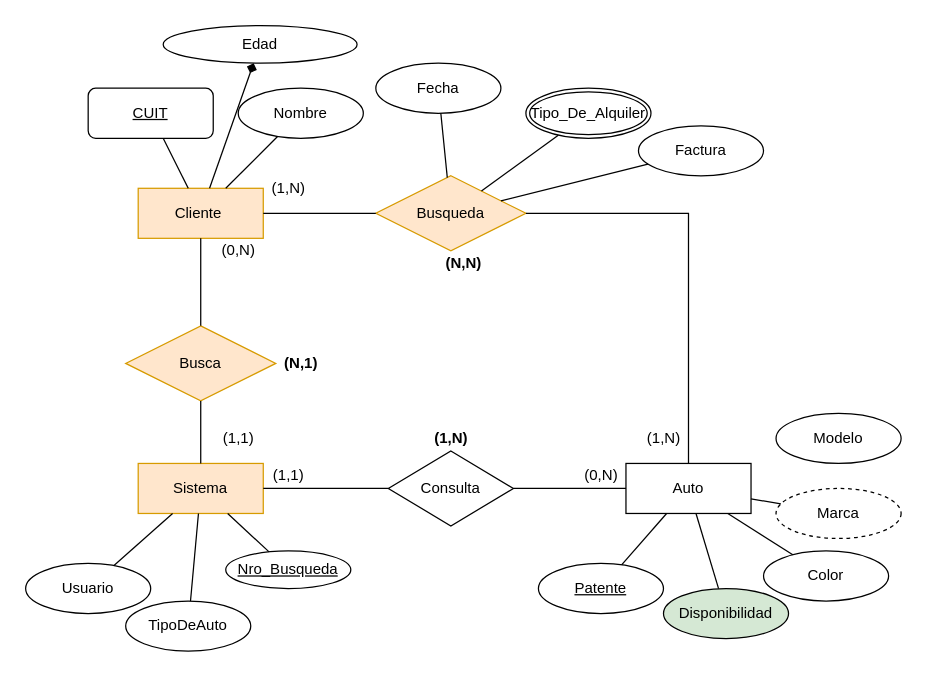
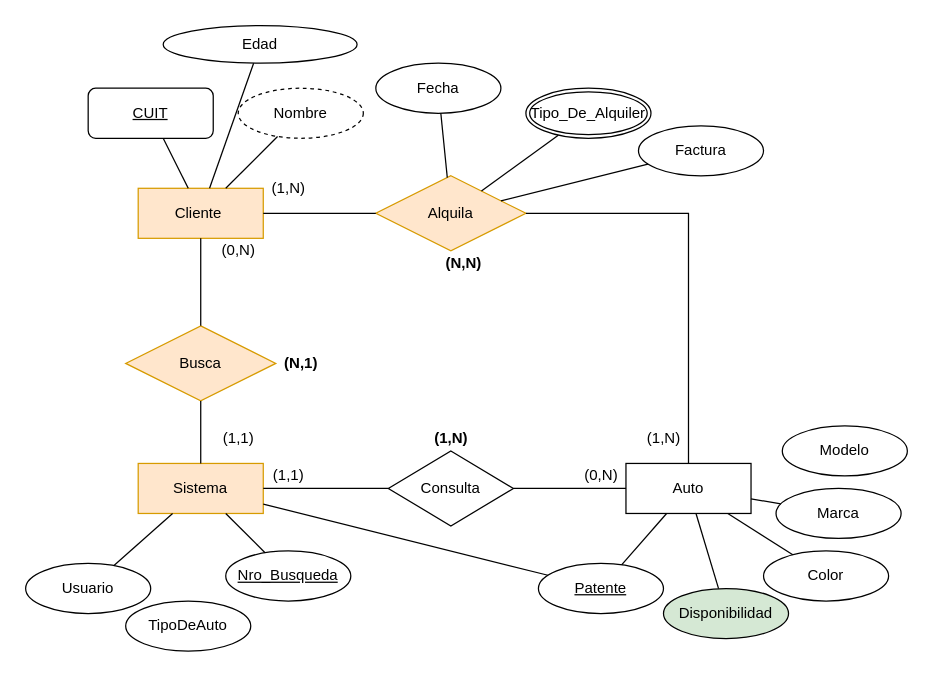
- <mxCell id="36" value="" style="endArrow=diamond;html=1;rounded=0;" edge="1" parent="1" source="2" target="32"><mxGeometry relative="1" as="geometry"><mxPoint x="130" y="210" as="sourcePoint" /><mxPoint x="290" y="210" as="targetPoint" /></mxGeometry></mxCell>
+ <mxCell id="36" value="" style="endArrow=none;html=1;rounded=0;" edge="1" parent="1" source="2" target="32"><mxGeometry relative="1" as="geometry"><mxPoint x="130" y="210" as="sourcePoint" /><mxPoint x="290" y="210" as="targetPoint" /></mxGeometry></mxCell>
- <mxCell id="33" value="Nombre" style="ellipse;whiteSpace=wrap;html=1;align=center;" vertex="1" parent="1"><mxGeometry x="190" y="70" width="100" height="40" as="geometry" /></mxCell>
+ <mxCell id="33" value="Nombre" style="ellipse;whiteSpace=wrap;html=1;align=center;dashed=1;" vertex="1" parent="1"><mxGeometry x="190" y="70" width="100" height="40" as="geometry" /></mxCell>
- <mxCell id="5" value="Busqueda" style="shape=rhombus;perimeter=rhombusPerimeter;whiteSpace=wrap;html=1;align=center;fillColor=#ffe6cc;strokeColor=#d79b00;" vertex="1" parent="1"><mxGeometry x="300" y="140" width="120" height="60" as="geometry" /></mxCell>
+ <mxCell id="5" value="Alquila" style="shape=rhombus;perimeter=rhombusPerimeter;whiteSpace=wrap;html=1;align=center;fillColor=#ffe6cc;strokeColor=#d79b00;" vertex="1" parent="1"><mxGeometry x="300" y="140" width="120" height="60" as="geometry" /></mxCell>
- <mxCell id="23" value="Modelo" style="ellipse;whiteSpace=wrap;html=1;align=center;" vertex="1" parent="1"><mxGeometry x="620" y="330" width="100" height="40" as="geometry" /></mxCell>
+ <mxCell id="23" value="Modelo" style="ellipse;whiteSpace=wrap;html=1;align=center;" vertex="1" parent="1"><mxGeometry x="625" y="340" width="100" height="40" as="geometry" /></mxCell>
- <mxCell id="22" value="Marca" style="ellipse;whiteSpace=wrap;html=1;align=center;dashed=1;" vertex="1" parent="1"><mxGeometry x="620" y="390" width="100" height="40" as="geometry" /></mxCell>
+ <mxCell id="22" value="Marca" style="ellipse;whiteSpace=wrap;html=1;align=center;" vertex="1" parent="1"><mxGeometry x="620" y="390" width="100" height="40" as="geometry" /></mxCell>
- <mxCell id="40" value="" style="endArrow=none;html=1;rounded=0;" edge="1" parent="1" source="7" target="38"><mxGeometry relative="1" as="geometry"><mxPoint x="150" y="370" as="sourcePoint" /><mxPoint x="310" y="370" as="targetPoint" /></mxGeometry></mxCell>
+ <mxCell id="40" value="" style="endArrow=none;html=1;rounded=0;" edge="1" parent="1" source="7" target="6"><mxGeometry relative="1" as="geometry"><mxPoint x="150" y="370" as="sourcePoint" /><mxPoint x="310" y="370" as="targetPoint" /></mxGeometry></mxCell>
- <mxCell id="41" value="&lt;u&gt;Nro_Busqueda&lt;/u&gt;" style="ellipse;whiteSpace=wrap;html=1;align=center;" vertex="1" parent="1"><mxGeometry x="180" y="440" width="100" height="30" as="geometry" /></mxCell>
+ <mxCell id="41" value="&lt;u&gt;Nro_Busqueda&lt;/u&gt;" style="ellipse;whiteSpace=wrap;html=1;align=center;" vertex="1" parent="1"><mxGeometry x="180" y="440" width="100" height="40" as="geometry" /></mxCell>
